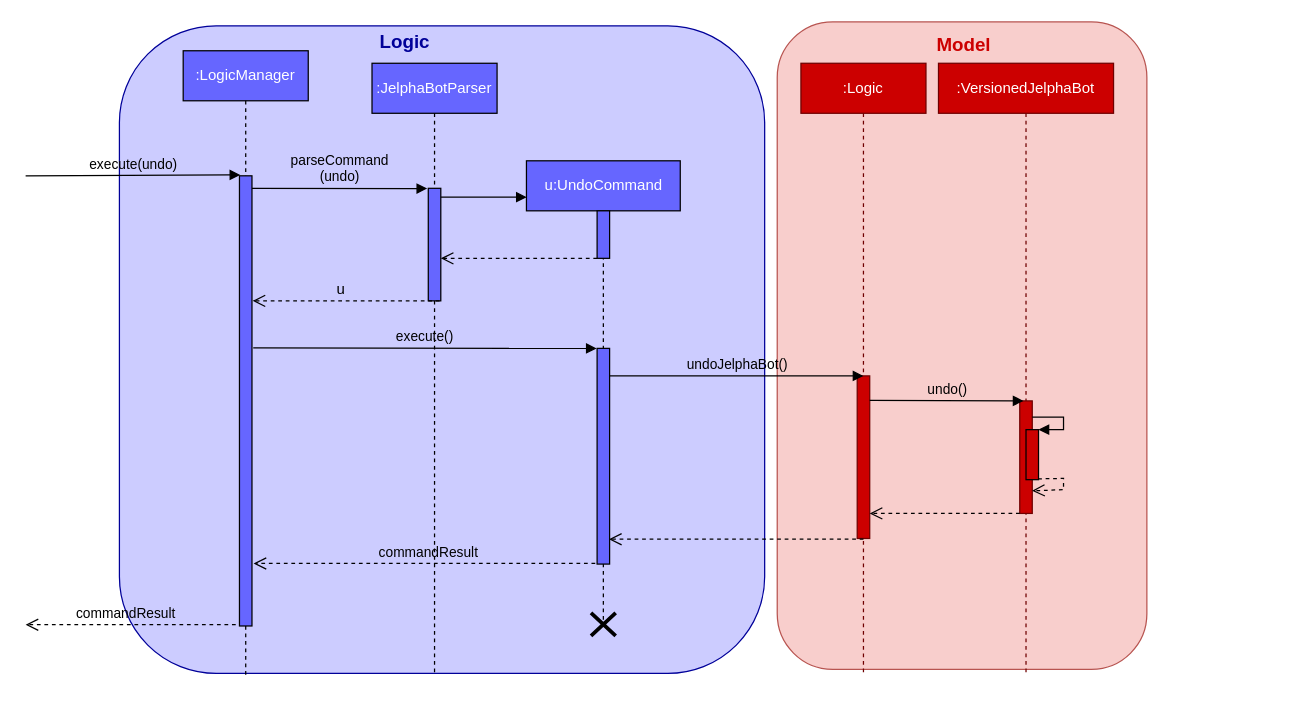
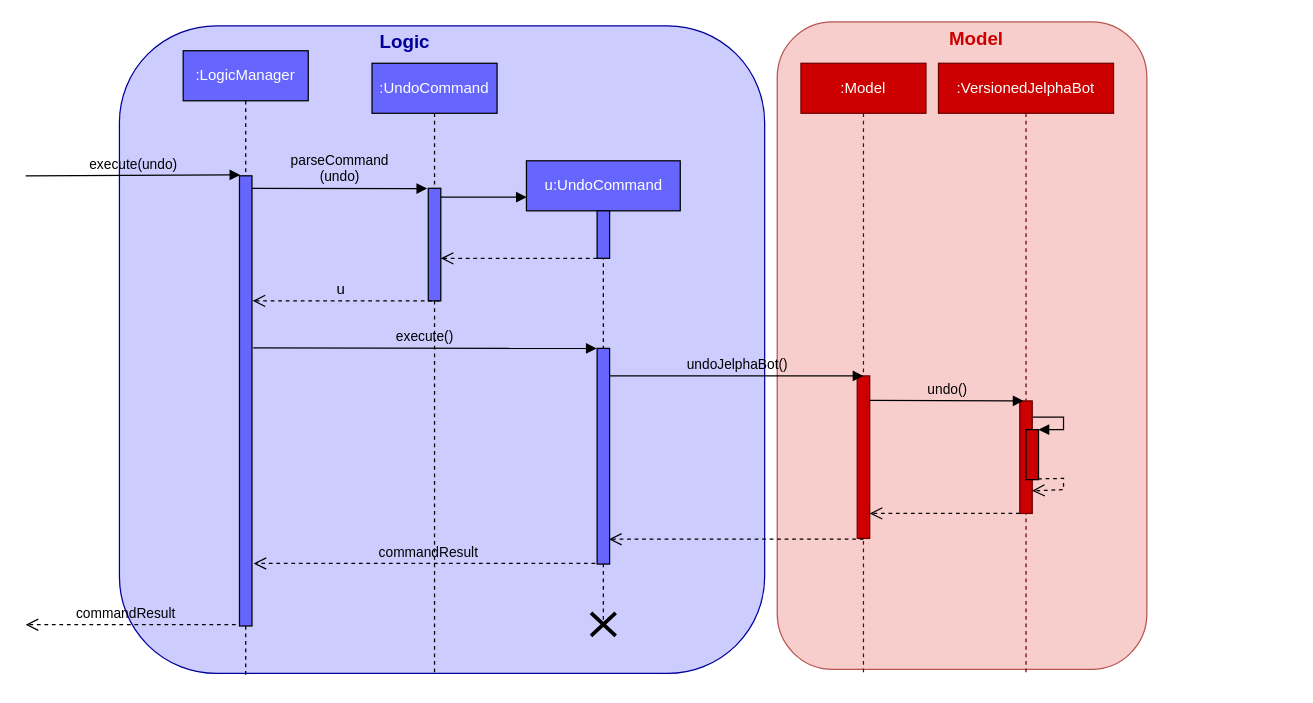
- <mxCell id="21" value="&lt;font style=&quot;font-size: 20px&quot; color=&quot;#cc0000&quot;&gt;&lt;b style=&quot;font-size: 15px&quot;&gt;Model&lt;/b&gt;&lt;/font&gt;" style="text;html=1;align=center;verticalAlign=middle;resizable=0;points=[];autosize=1;" parent="1" vertex="1"><mxGeometry x="740" y="23" width="60" height="20" as="geometry" /></mxCell>
+ <mxCell id="21" value="&lt;font style=&quot;font-size: 20px&quot; color=&quot;#cc0000&quot;&gt;&lt;b style=&quot;font-size: 15px&quot;&gt;Model&lt;/b&gt;&lt;/font&gt;" style="text;html=1;align=center;verticalAlign=middle;resizable=0;points=[];autosize=1;" parent="1" vertex="1"><mxGeometry x="750" y="18" width="60" height="20" as="geometry" /></mxCell>
- <mxCell id="7" value="&lt;font color=&quot;#ffffff&quot;&gt;:JelphaBotParser&lt;/font&gt;" style="shape=umlLifeline;perimeter=lifelinePerimeter;whiteSpace=wrap;html=1;container=1;collapsible=0;recursiveResize=0;outlineConnect=0;shadow=0;fillColor=#6666FF;" parent="1" vertex="1"><mxGeometry x="297" y="50" width="100" height="488" as="geometry" /></mxCell>
+ <mxCell id="7" value="&lt;font color=&quot;#ffffff&quot;&gt;:UndoCommand&lt;/font&gt;" style="shape=umlLifeline;perimeter=lifelinePerimeter;whiteSpace=wrap;html=1;container=1;collapsible=0;recursiveResize=0;outlineConnect=0;shadow=0;fillColor=#6666FF;" parent="1" vertex="1"><mxGeometry x="297" y="50" width="100" height="488" as="geometry" /></mxCell>
- <mxCell id="18" value=":Logic" style="shape=umlLifeline;perimeter=lifelinePerimeter;whiteSpace=wrap;html=1;container=1;collapsible=0;recursiveResize=0;outlineConnect=0;shadow=0;fillColor=#CC0000;strokeColor=#6F0000;fontColor=#ffffff;" parent="1" vertex="1"><mxGeometry x="640" y="50" width="100" height="488" as="geometry" /></mxCell>
+ <mxCell id="18" value=":Model" style="shape=umlLifeline;perimeter=lifelinePerimeter;whiteSpace=wrap;html=1;container=1;collapsible=0;recursiveResize=0;outlineConnect=0;shadow=0;fillColor=#CC0000;strokeColor=#6F0000;fontColor=#ffffff;" parent="1" vertex="1"><mxGeometry x="640" y="50" width="100" height="488" as="geometry" /></mxCell>
